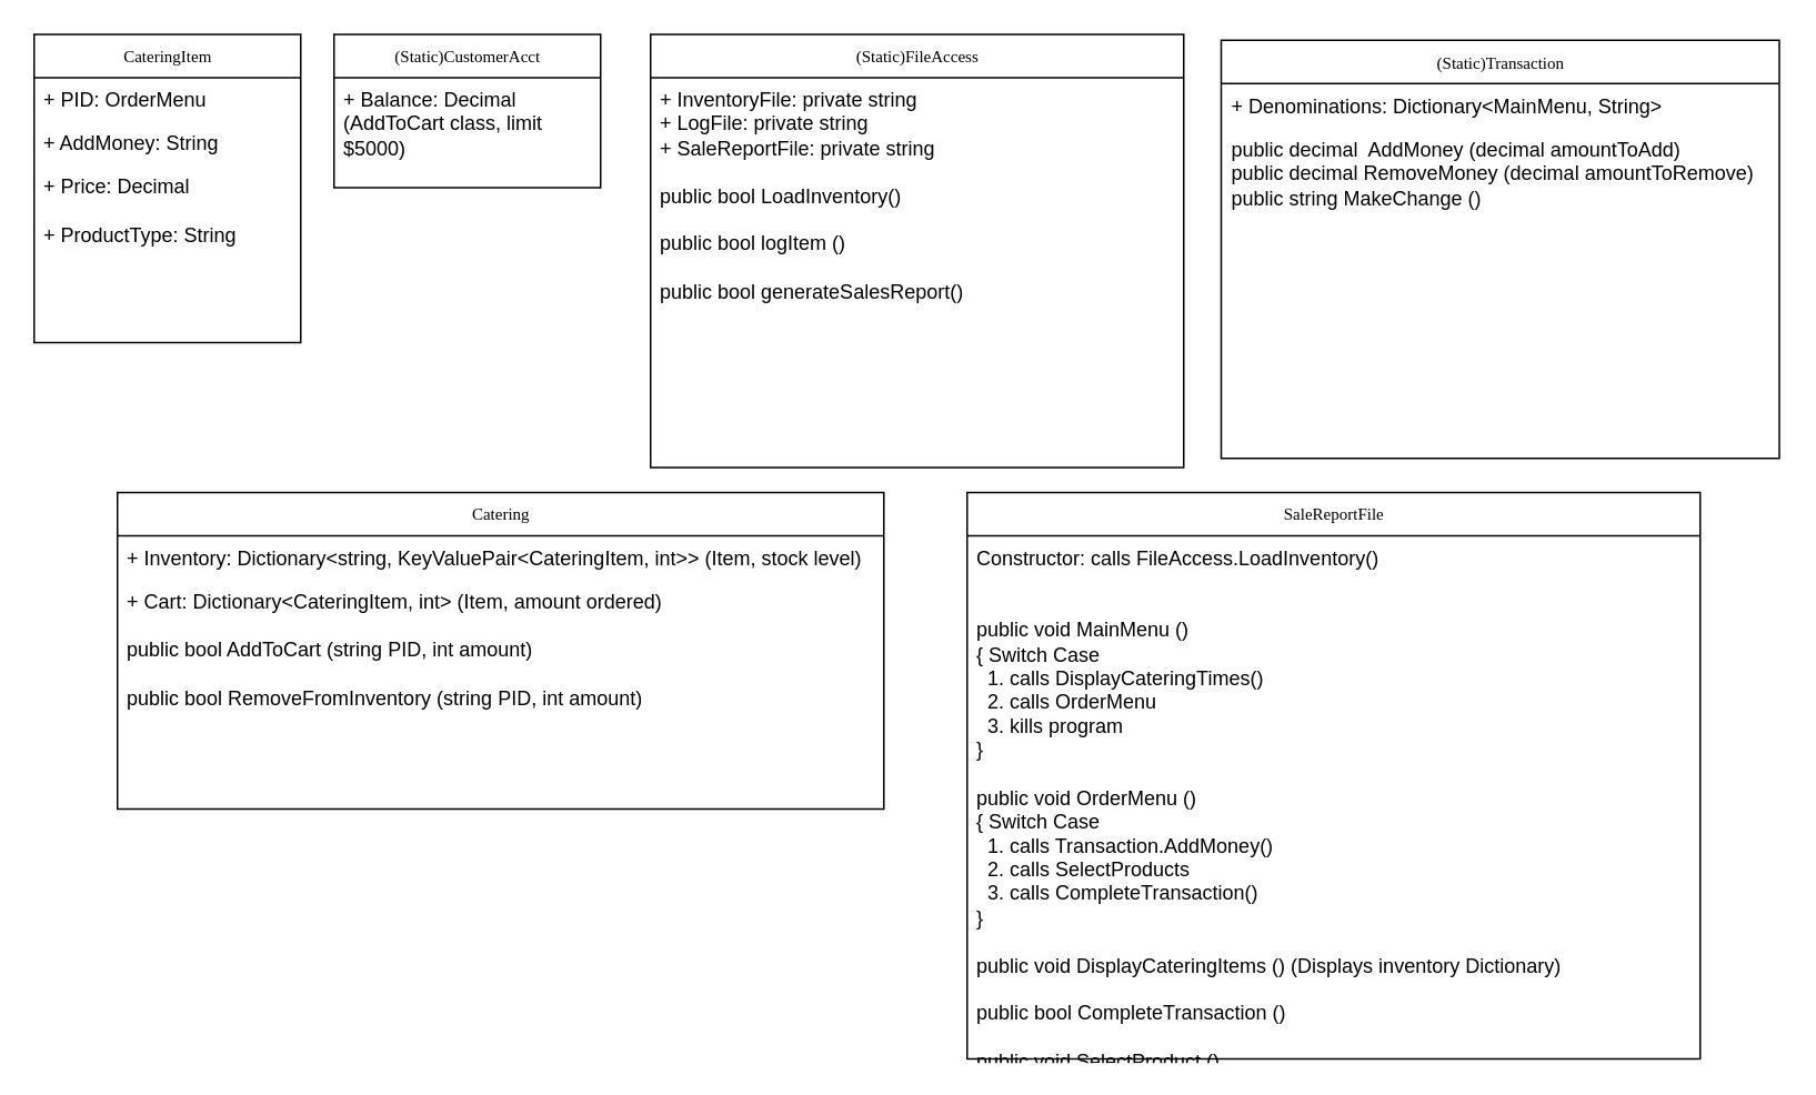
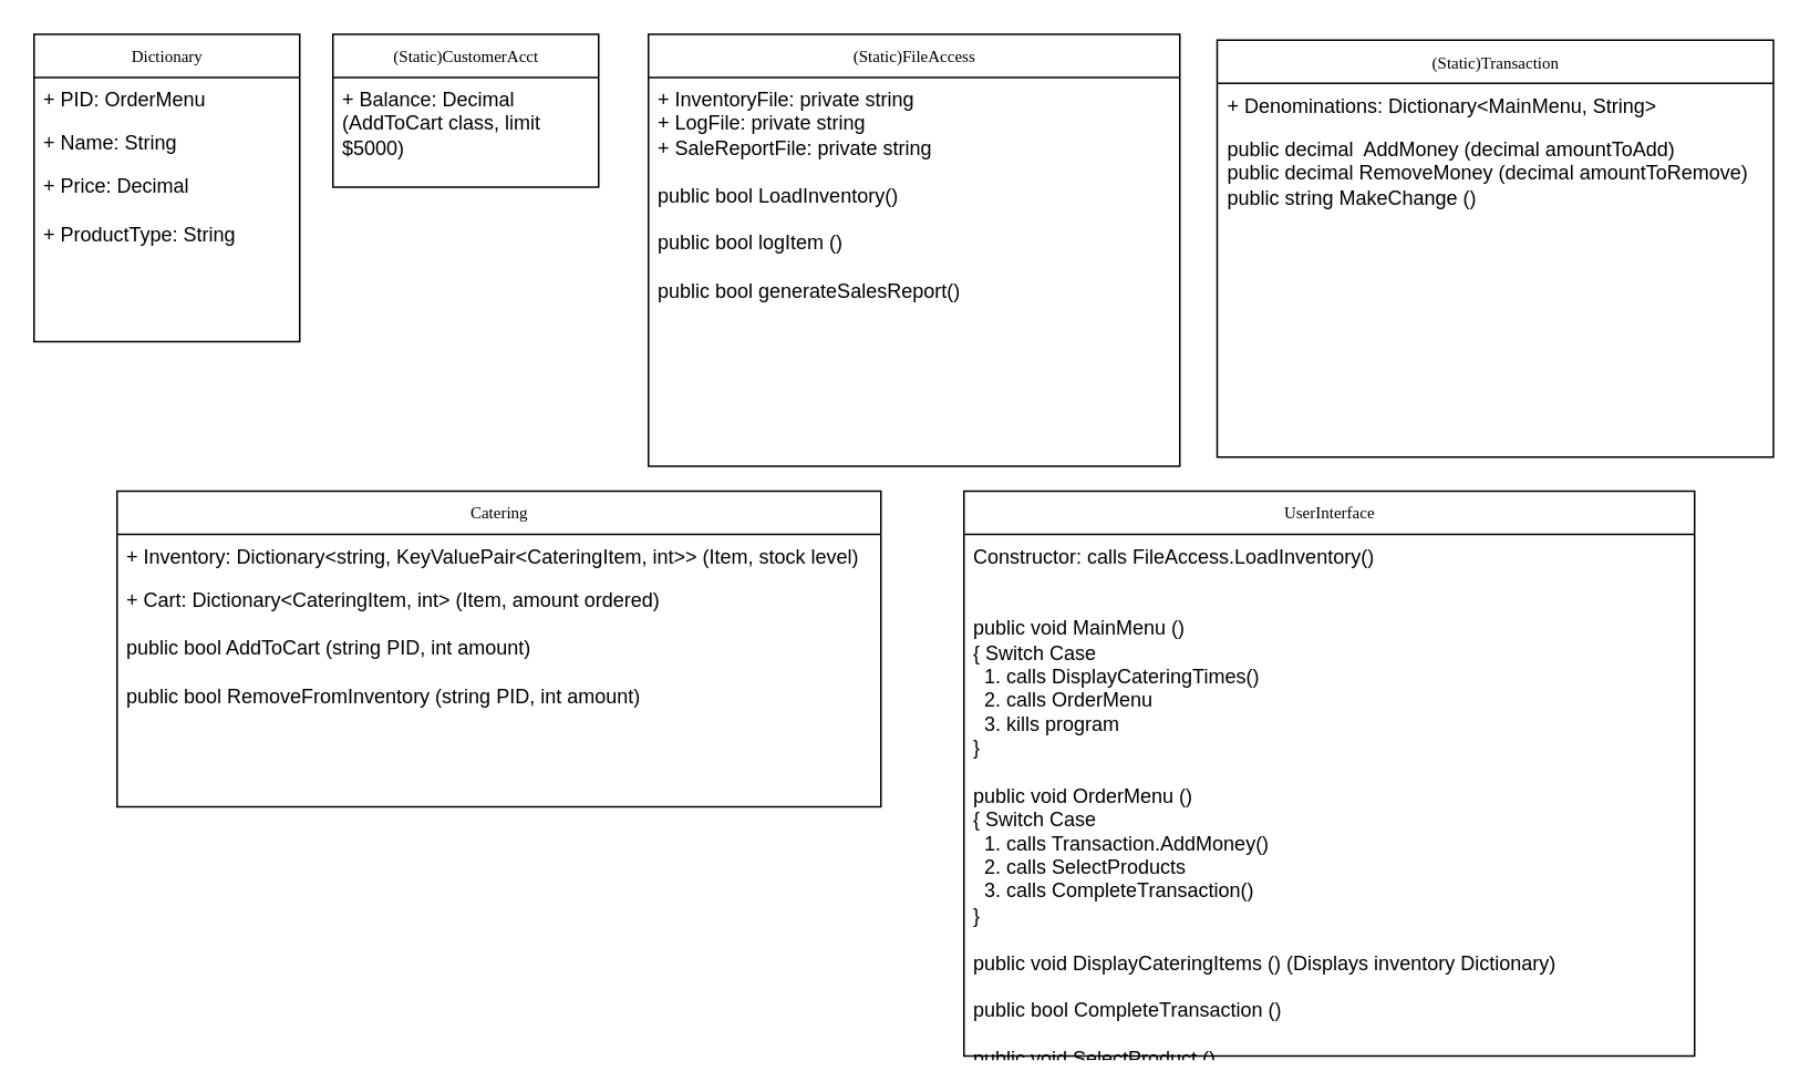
- <mxCell id="4" value="CateringItem" style="swimlane;html=1;fontStyle=0;childLayout=stackLayout;horizontal=1;startSize=26;fillColor=none;horizontalStack=0;resizeParent=1;resizeLast=0;collapsible=1;marginBottom=0;swimlaneFillColor=#ffffff;rounded=0;shadow=0;comic=0;labelBackgroundColor=none;strokeColor=#000000;strokeWidth=1;fontFamily=Verdana;fontSize=10;fontColor=#000000;align=center;" parent="1" vertex="1"><mxGeometry x="20" y="20" width="160" height="185" as="geometry" /></mxCell>
+ <mxCell id="4" value="Dictionary" style="swimlane;html=1;fontStyle=0;childLayout=stackLayout;horizontal=1;startSize=26;fillColor=none;horizontalStack=0;resizeParent=1;resizeLast=0;collapsible=1;marginBottom=0;swimlaneFillColor=#ffffff;rounded=0;shadow=0;comic=0;labelBackgroundColor=none;strokeColor=#000000;strokeWidth=1;fontFamily=Verdana;fontSize=10;fontColor=#000000;align=center;" parent="1" vertex="1"><mxGeometry x="20" y="20" width="160" height="185" as="geometry" /></mxCell>
- <mxCell id="6" value="+ AddMoney: String" style="text;html=1;strokeColor=none;fillColor=none;align=left;verticalAlign=top;spacingLeft=4;spacingRight=4;whiteSpace=wrap;overflow=hidden;rotatable=0;points=[[0,0.5],[1,0.5]];portConstraint=eastwest;" parent="4" vertex="1"><mxGeometry y="52" width="160" height="26" as="geometry" /></mxCell>
+ <mxCell id="6" value="+ Name: String" style="text;html=1;strokeColor=none;fillColor=none;align=left;verticalAlign=top;spacingLeft=4;spacingRight=4;whiteSpace=wrap;overflow=hidden;rotatable=0;points=[[0,0.5],[1,0.5]];portConstraint=eastwest;" parent="4" vertex="1"><mxGeometry y="52" width="160" height="26" as="geometry" /></mxCell>
- <mxCell id="2" value="SaleReportFile" style="swimlane;html=1;fontStyle=0;childLayout=stackLayout;horizontal=1;startSize=26;fillColor=none;horizontalStack=0;resizeParent=1;resizeLast=0;collapsible=1;marginBottom=0;swimlaneFillColor=#ffffff;rounded=0;shadow=0;comic=0;labelBackgroundColor=none;strokeColor=#000000;strokeWidth=1;fontFamily=Verdana;fontSize=10;fontColor=#000000;align=center;" parent="1" vertex="1"><mxGeometry x="580" y="295" width="440" height="340" as="geometry" /></mxCell>
+ <mxCell id="2" value="UserInterface" style="swimlane;html=1;fontStyle=0;childLayout=stackLayout;horizontal=1;startSize=26;fillColor=none;horizontalStack=0;resizeParent=1;resizeLast=0;collapsible=1;marginBottom=0;swimlaneFillColor=#ffffff;rounded=0;shadow=0;comic=0;labelBackgroundColor=none;strokeColor=#000000;strokeWidth=1;fontFamily=Verdana;fontSize=10;fontColor=#000000;align=center;" parent="1" vertex="1"><mxGeometry x="580" y="295" width="440" height="340" as="geometry" /></mxCell>
